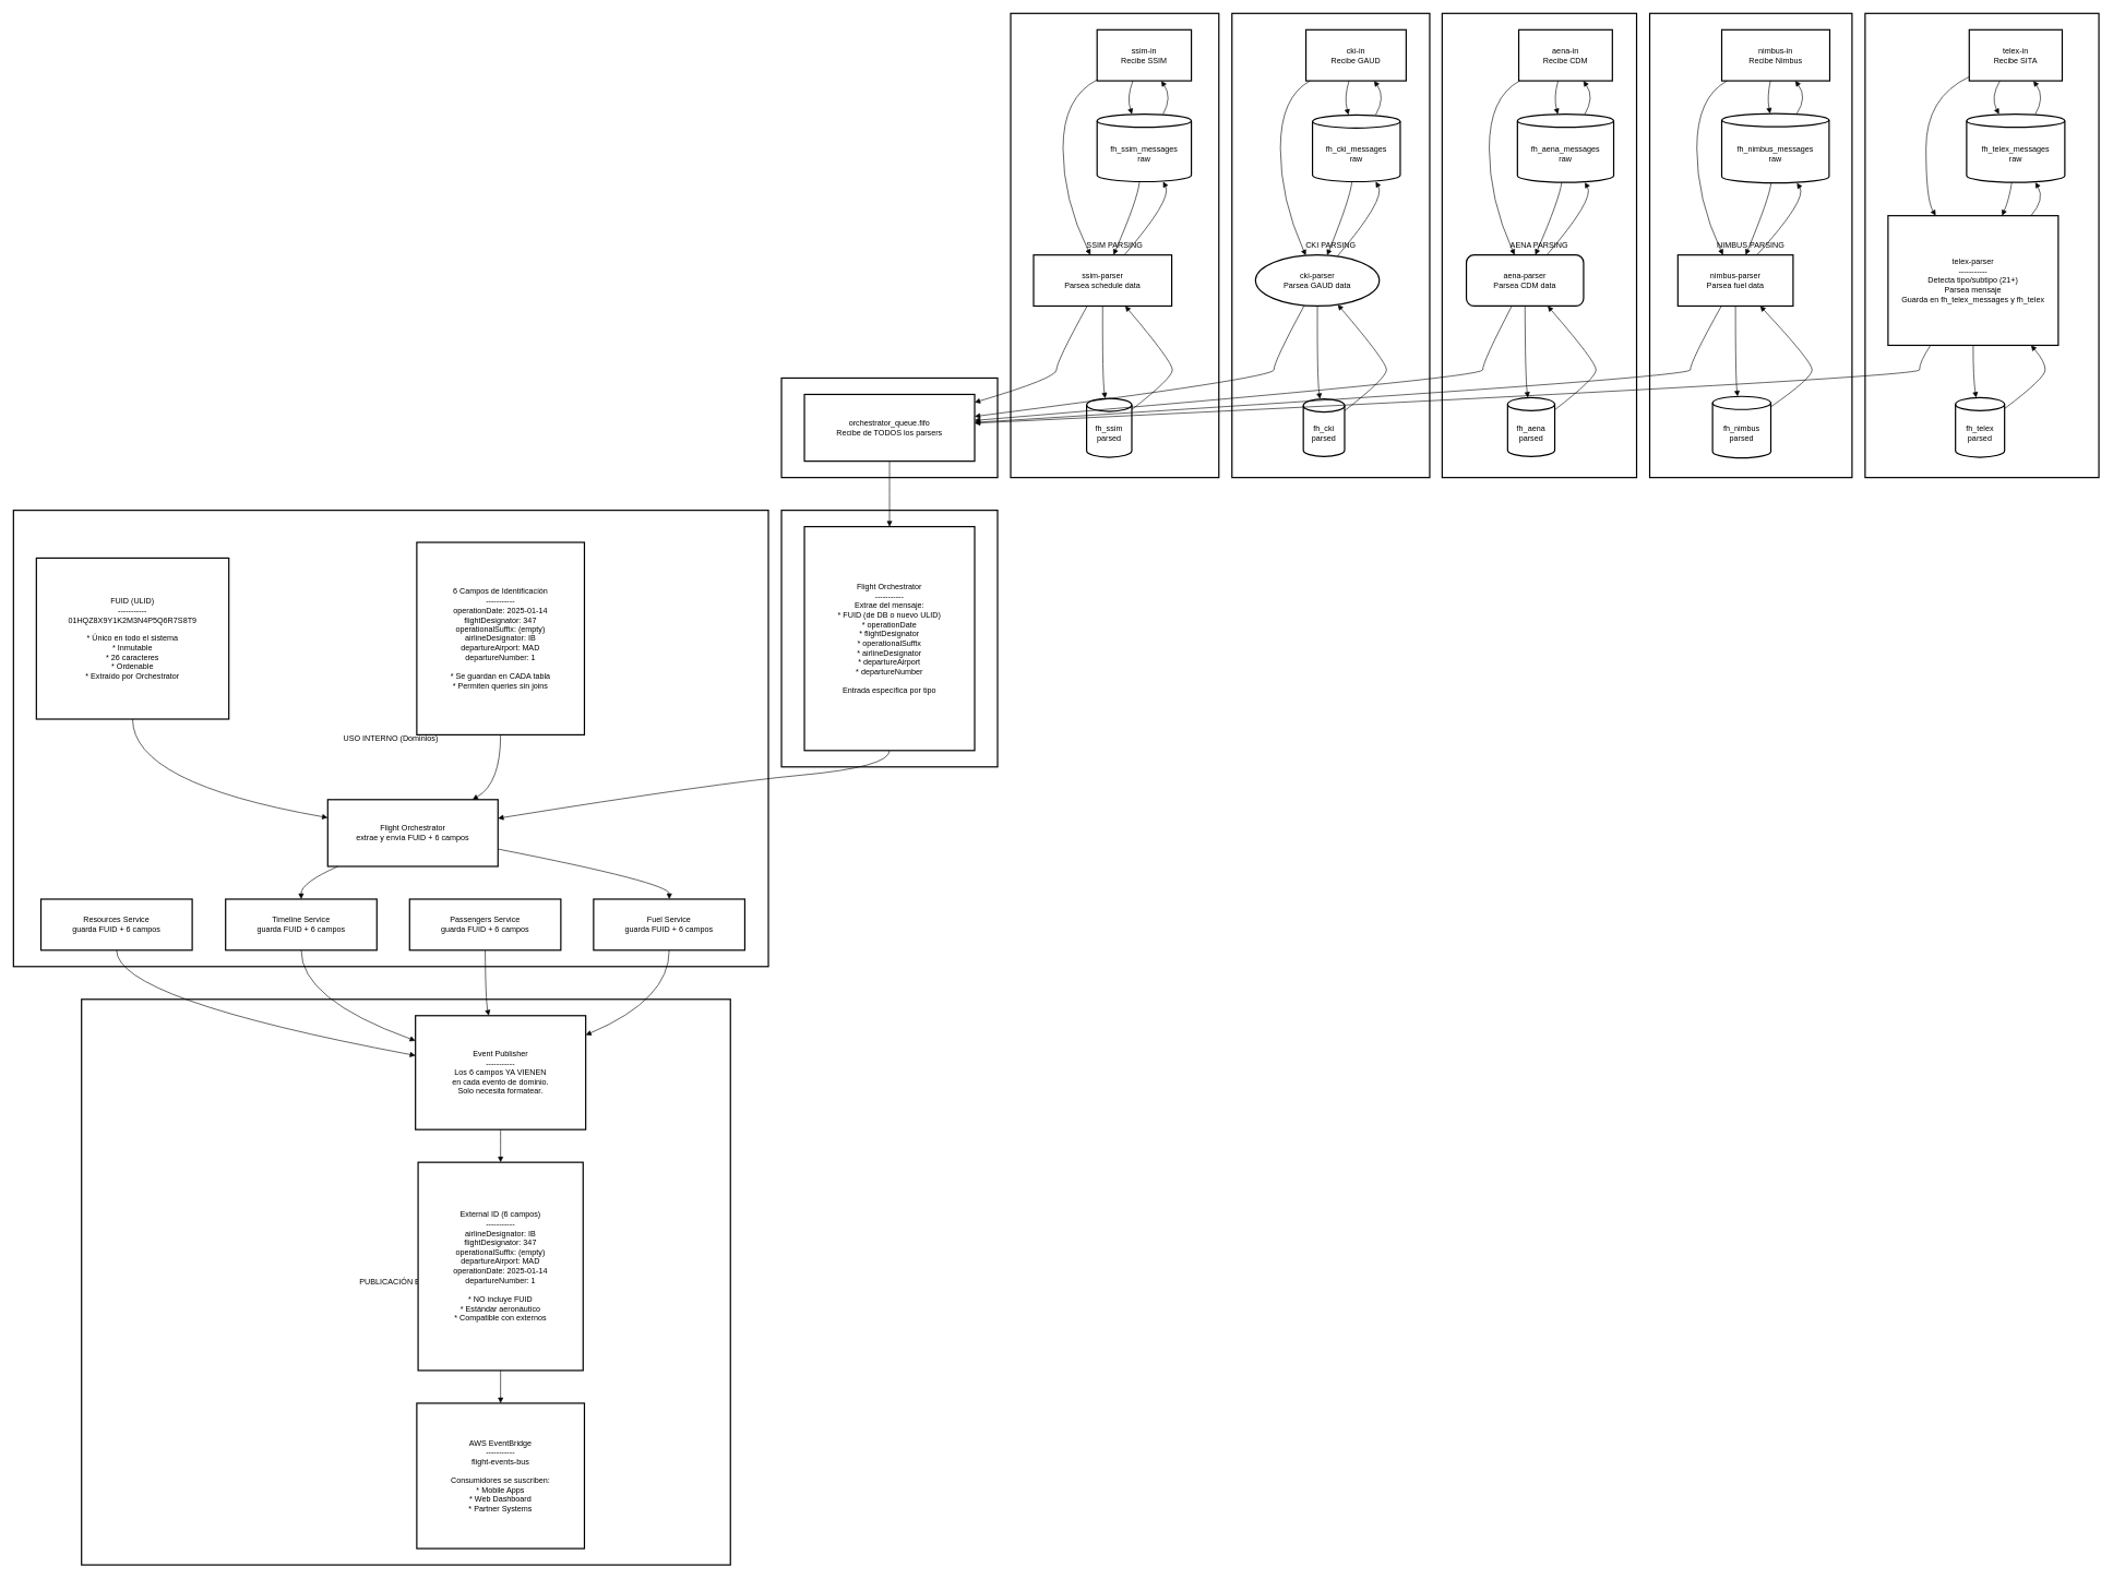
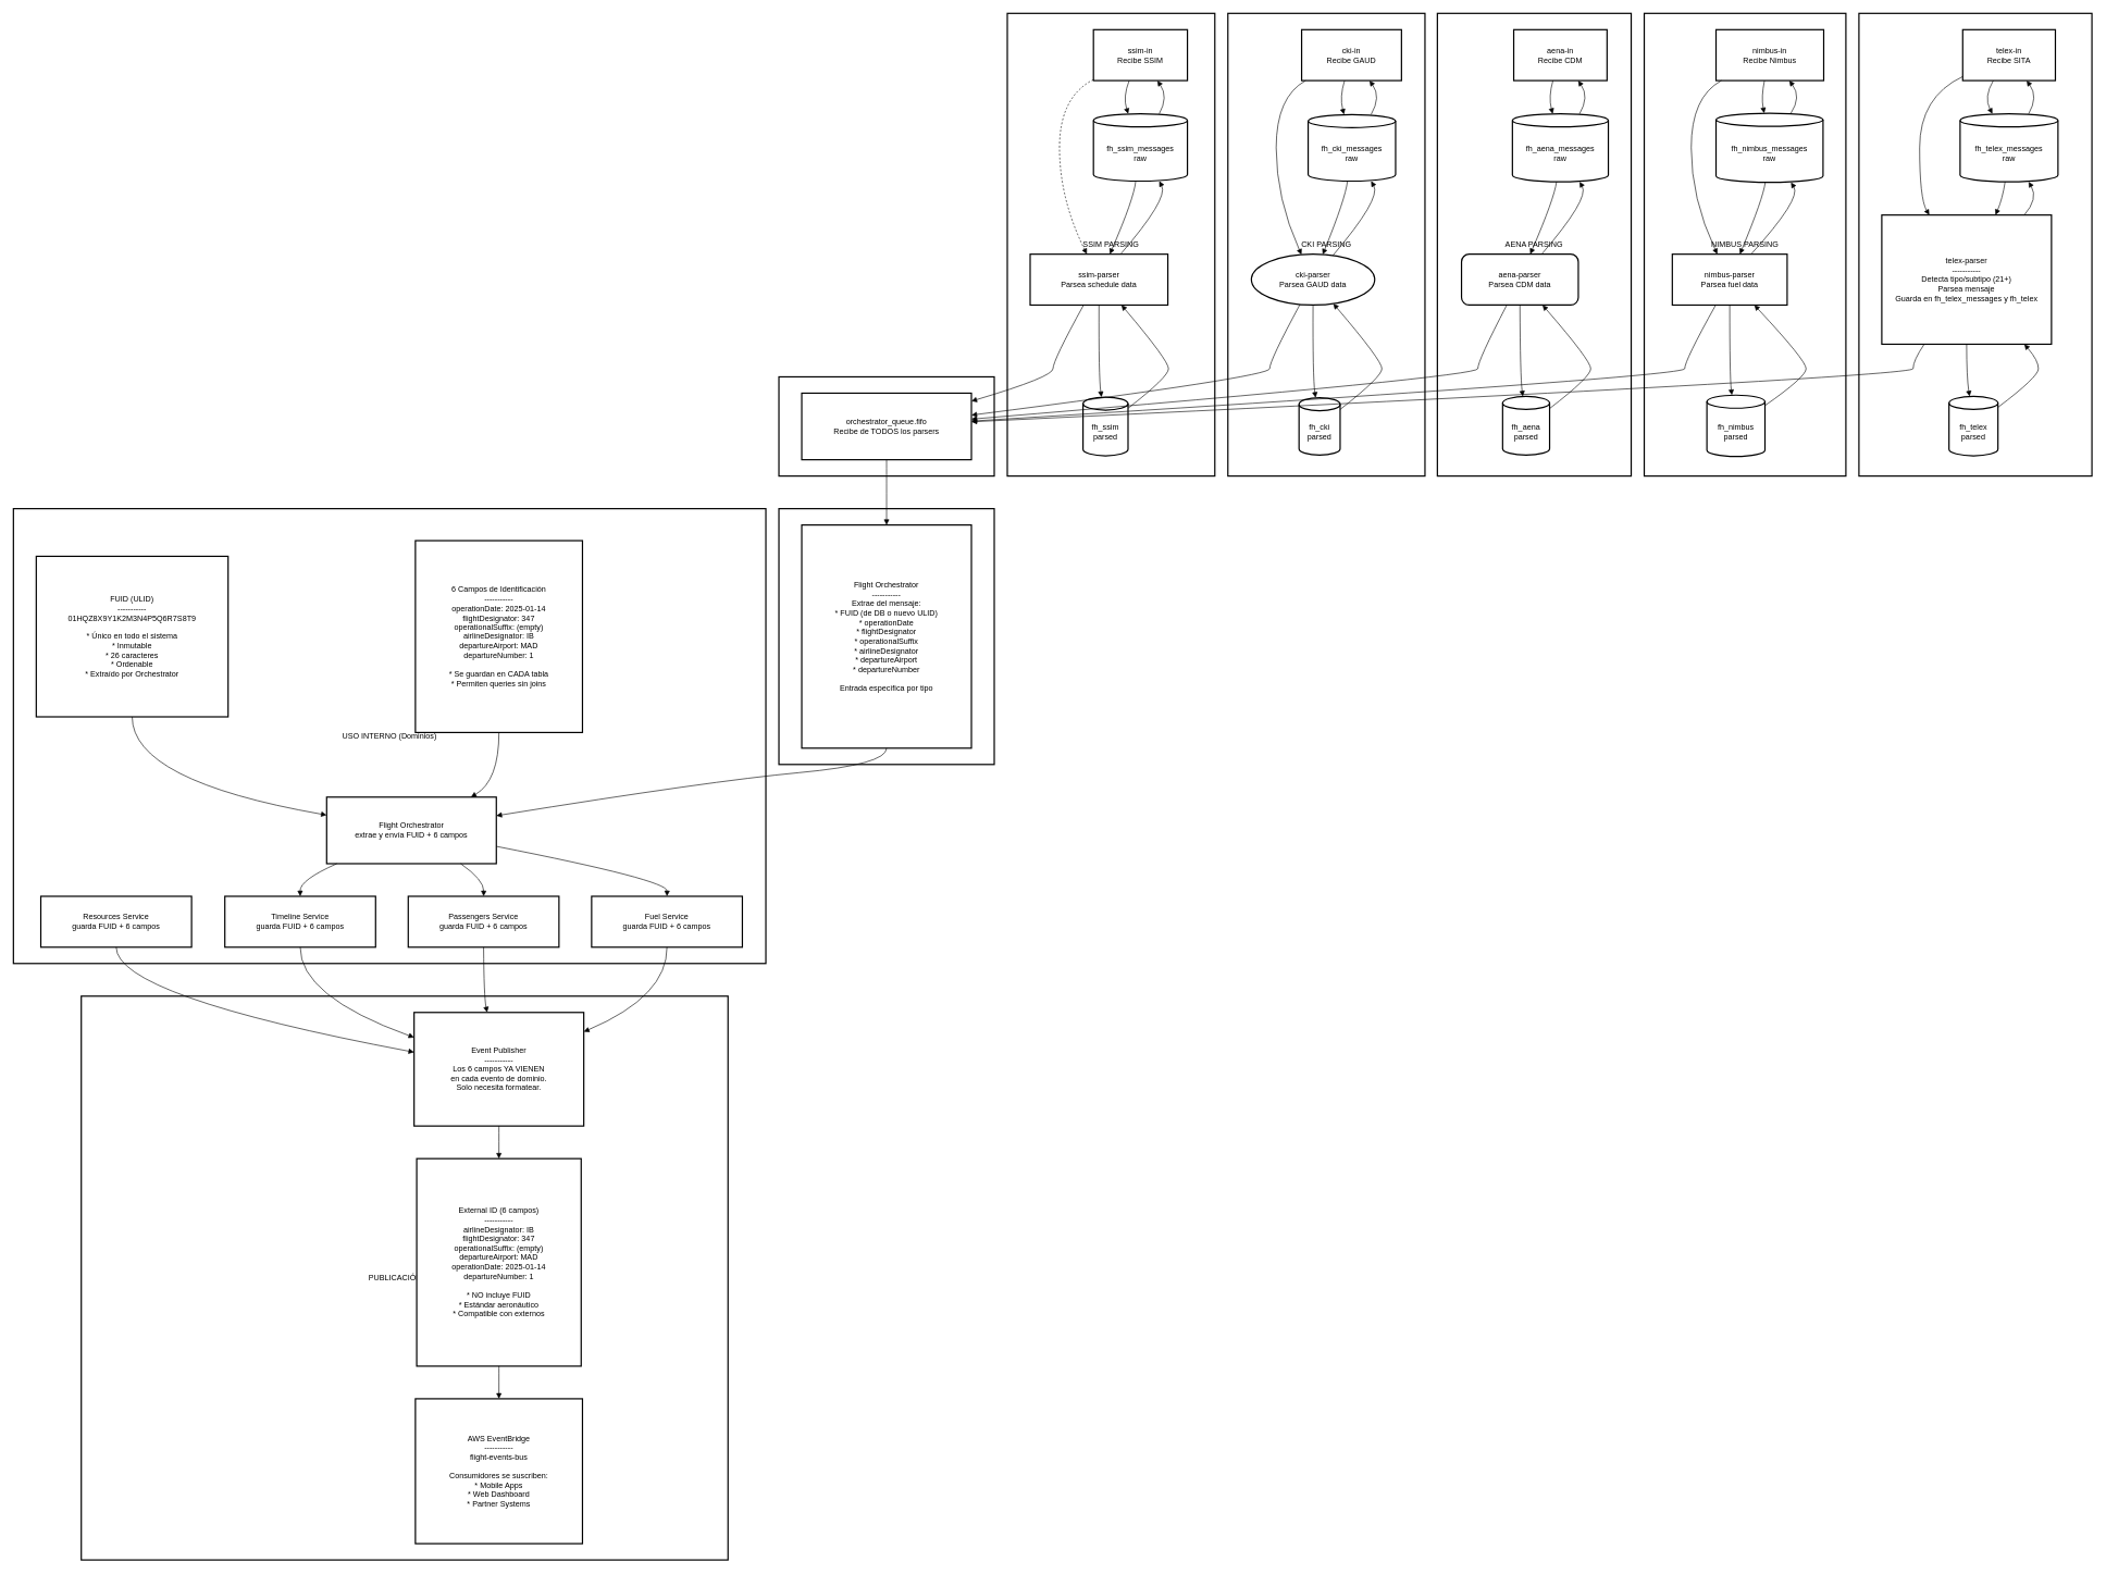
- <mxCell id="79" value="" style="curved=1;startArrow=none;endArrow=block;exitX=0;exitY=0.98;entryX=0.41;entryY=-0.01;rounded=0;" edge="1" parent="1" source="27" target="28"><mxGeometry relative="1" as="geometry"><Array as="points"><mxPoint x="1623" y="148" /><mxPoint x="1623" y="304" /></Array></mxGeometry></mxCell>
+ <mxCell id="79" value="" style="curved=1;startArrow=none;endArrow=block;exitX=0;exitY=0.98;entryX=0.41;entryY=-0.01;rounded=0;dashed=1;" edge="1" parent="1" source="27" target="28"><mxGeometry relative="1" as="geometry"><Array as="points"><mxPoint x="1623" y="148" /><mxPoint x="1623" y="304" /></Array></mxGeometry></mxCell>
- <mxCell id="65" value="" style="curved=1;startArrow=none;endArrow=block;exitX=0.01;exitY=1;entryX=0.41;entryY=-0.01;rounded=0;" edge="1" parent="1" source="19" target="20"><mxGeometry relative="1" as="geometry"><Array as="points"><mxPoint x="2274" y="148" /><mxPoint x="2274" y="304" /></Array></mxGeometry></mxCell>
+ <mxCell id="46" value="" style="curved=1;startArrow=none;endArrow=block;exitX=0.79;exitY=1;entryX=0.5;entryY=-0.01;rounded=0;" edge="1" parent="1" source="35" target="38"><mxGeometry relative="1" as="geometry"><Array as="points"><mxPoint x="741" y="1348" /></Array></mxGeometry></mxCell>
- <mxCell id="2" value="PUBLICACIÓN EXTERNA" style="whiteSpace=wrap;strokeWidth=2;" vertex="1" parent="1"><mxGeometry x="124" y="1526" width="991" height="864" as="geometry" /></mxCell>
+ <mxCell id="2" value="PUBLICACIÓN HQZ" style="whiteSpace=wrap;strokeWidth=2;" vertex="1" parent="1"><mxGeometry x="124" y="1526" width="991" height="864" as="geometry" /></mxCell>
